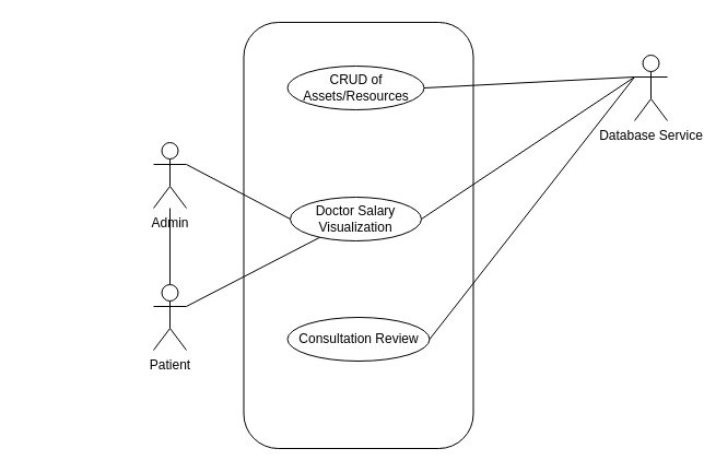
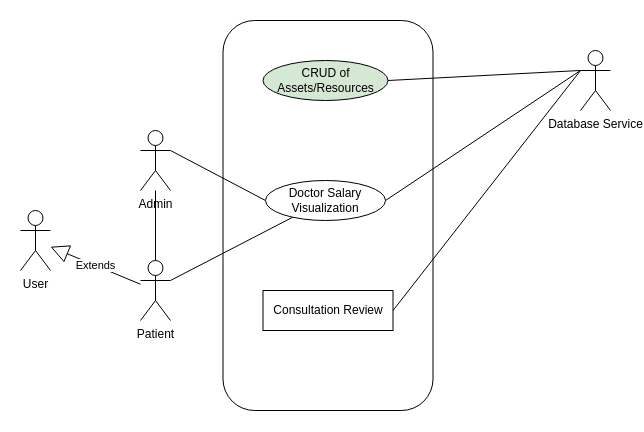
- <mxCell id="7" value="CRUD of Assets/Resources" style="ellipse;whiteSpace=wrap;html=1;" parent="1" vertex="1"><mxGeometry x="262.5" y="60" width="125" height="40" as="geometry" /></mxCell>
+ <mxCell id="7" value="CRUD of Assets/Resources" style="ellipse;whiteSpace=wrap;html=1;fillColor=#d5e8d4;" parent="1" vertex="1"><mxGeometry x="262.5" y="60" width="125" height="40" as="geometry" /></mxCell>
+ <mxCell id="2" value="User" style="shape=umlActor;verticalLabelPosition=bottom;verticalAlign=top;html=1;outlineConnect=0;" parent="1" vertex="1"><mxGeometry x="20" y="210" width="30" height="60" as="geometry" /></mxCell>
+ <mxCell id="5" value="Extends" style="endArrow=block;endSize=16;endFill=0;html=1;rounded=0;" parent="1" source="4" target="2" edge="1"><mxGeometry width="160" relative="1" as="geometry"><mxPoint x="240" y="280" as="sourcePoint" /><mxPoint x="400" y="280" as="targetPoint" /></mxGeometry></mxCell>
- <mxCell id="11" value="Consultation Review" style="ellipse;whiteSpace=wrap;html=1;" parent="1" vertex="1"><mxGeometry x="262.5" y="290" width="130" height="40" as="geometry" /></mxCell>
+ <mxCell id="11" value="Consultation Review" style="whiteSpace=wrap;html=1;rounded=0;" parent="1" vertex="1"><mxGeometry x="262.5" y="290" width="130" height="40" as="geometry" /></mxCell>
